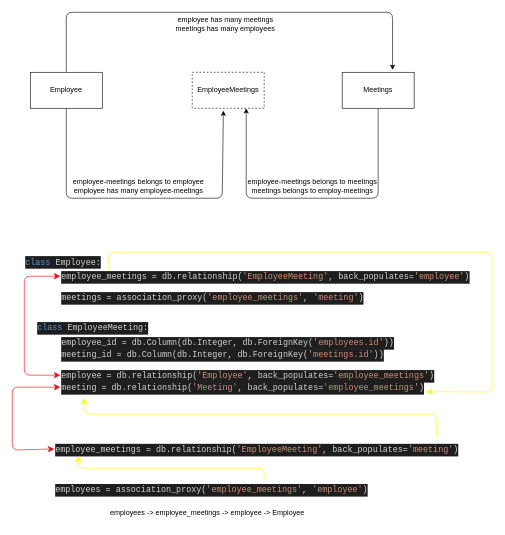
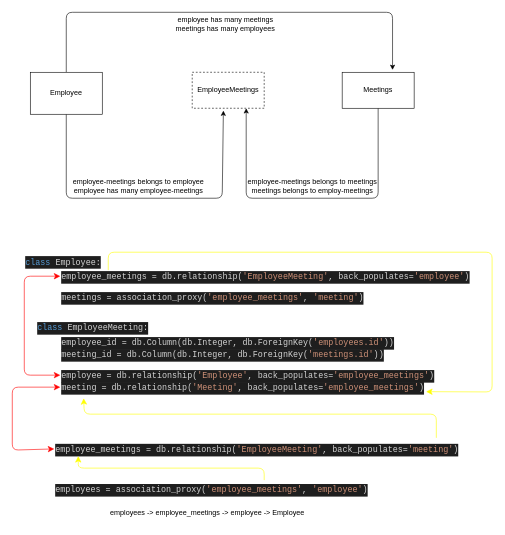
- <mxCell id="4" value="Employee" style="whiteSpace=wrap;html=1;" parent="1" vertex="1"><mxGeometry x="50" y="120" width="120" height="60" as="geometry" /></mxCell>
+ <mxCell id="4" value="Employee" style="whiteSpace=wrap;html=1;" parent="1" vertex="1"><mxGeometry x="50" y="120" width="120" height="70" as="geometry" /></mxCell>
